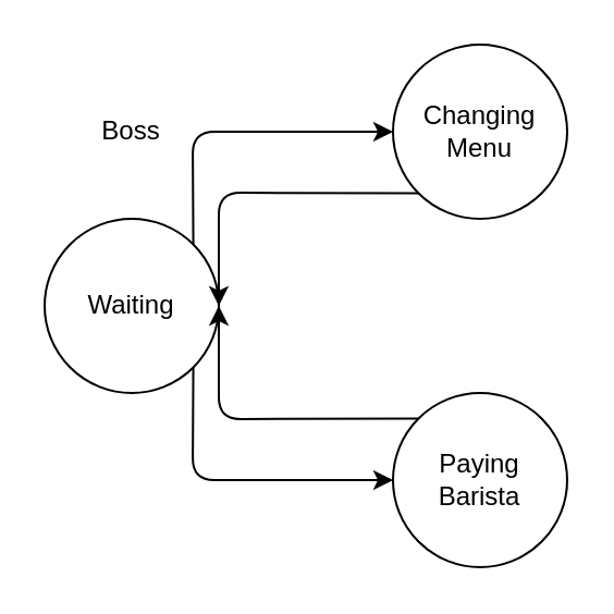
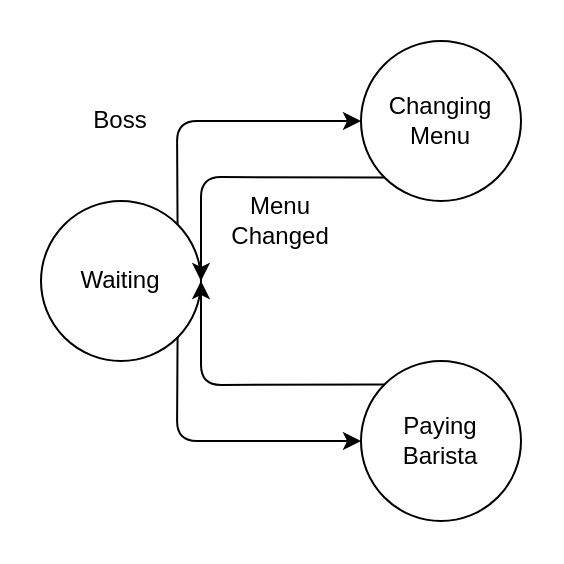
+ <mxCell id="12" value="Menu Changed" parent="1" style="text;html=1;strokeColor=none;fillColor=none;align=center;verticalAlign=middle;whiteSpace=wrap;rounded=0;" vertex="1"><mxGeometry as="geometry" x="120" y="100" width="40" height="20" /></mxCell>
